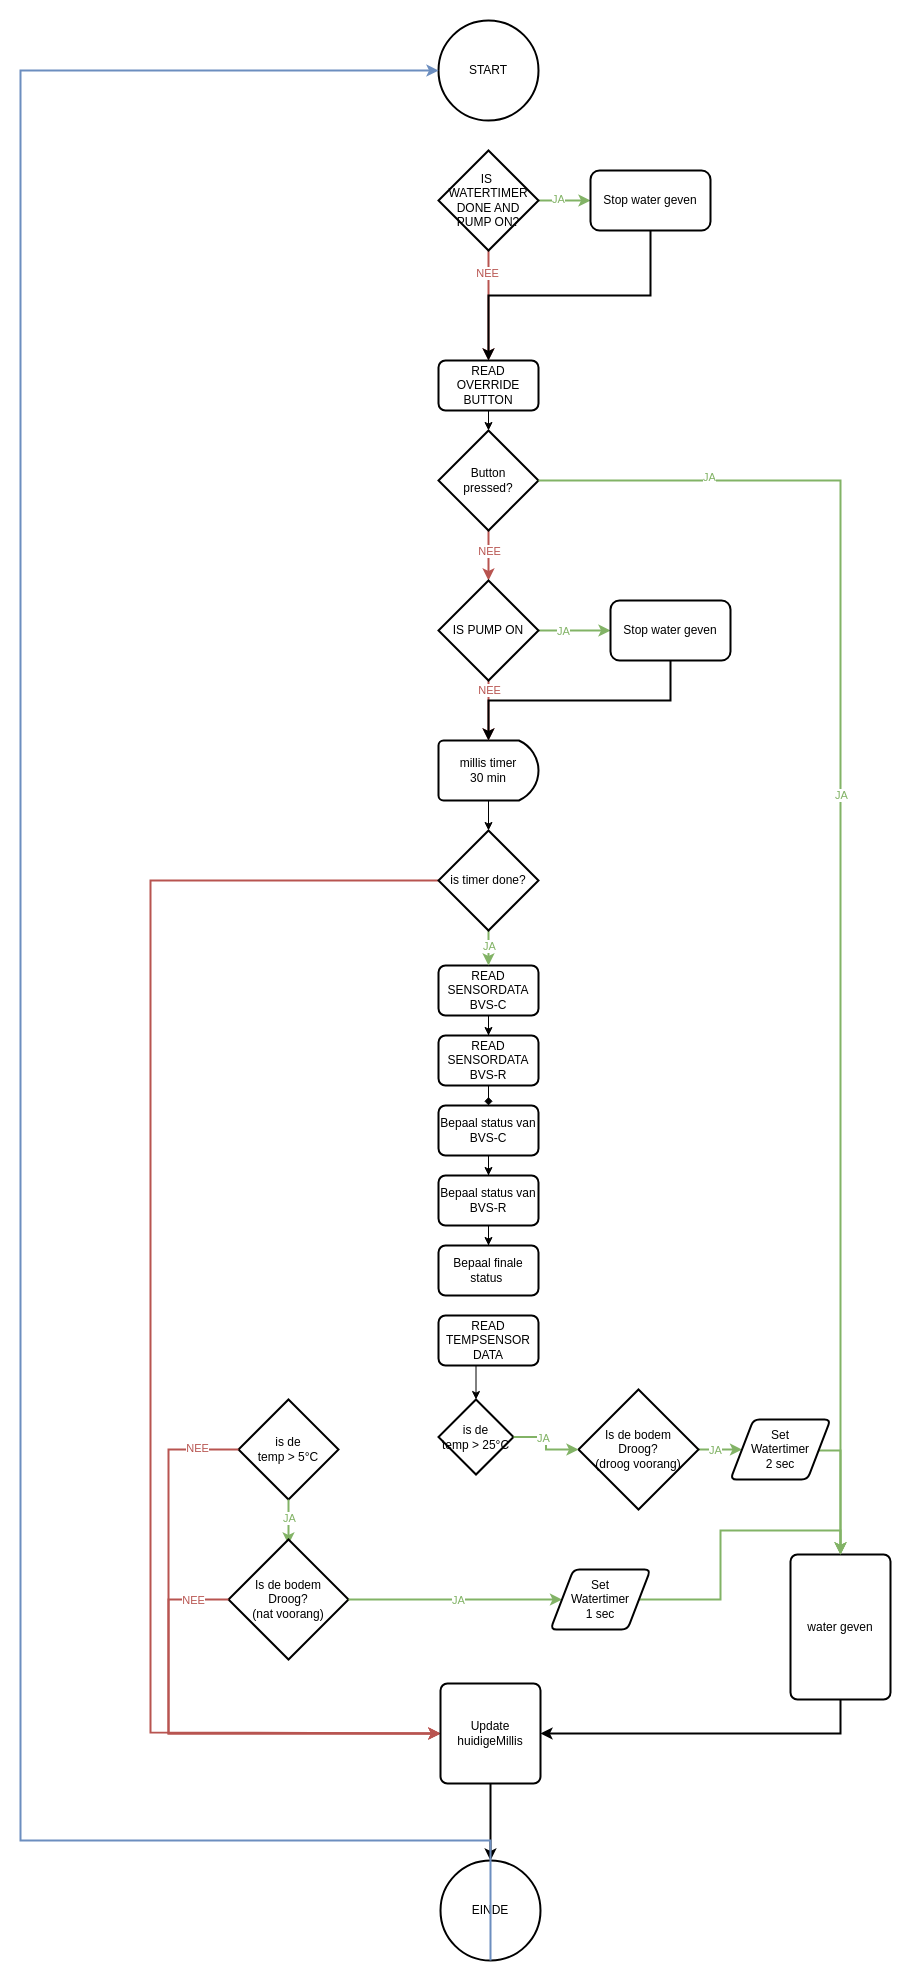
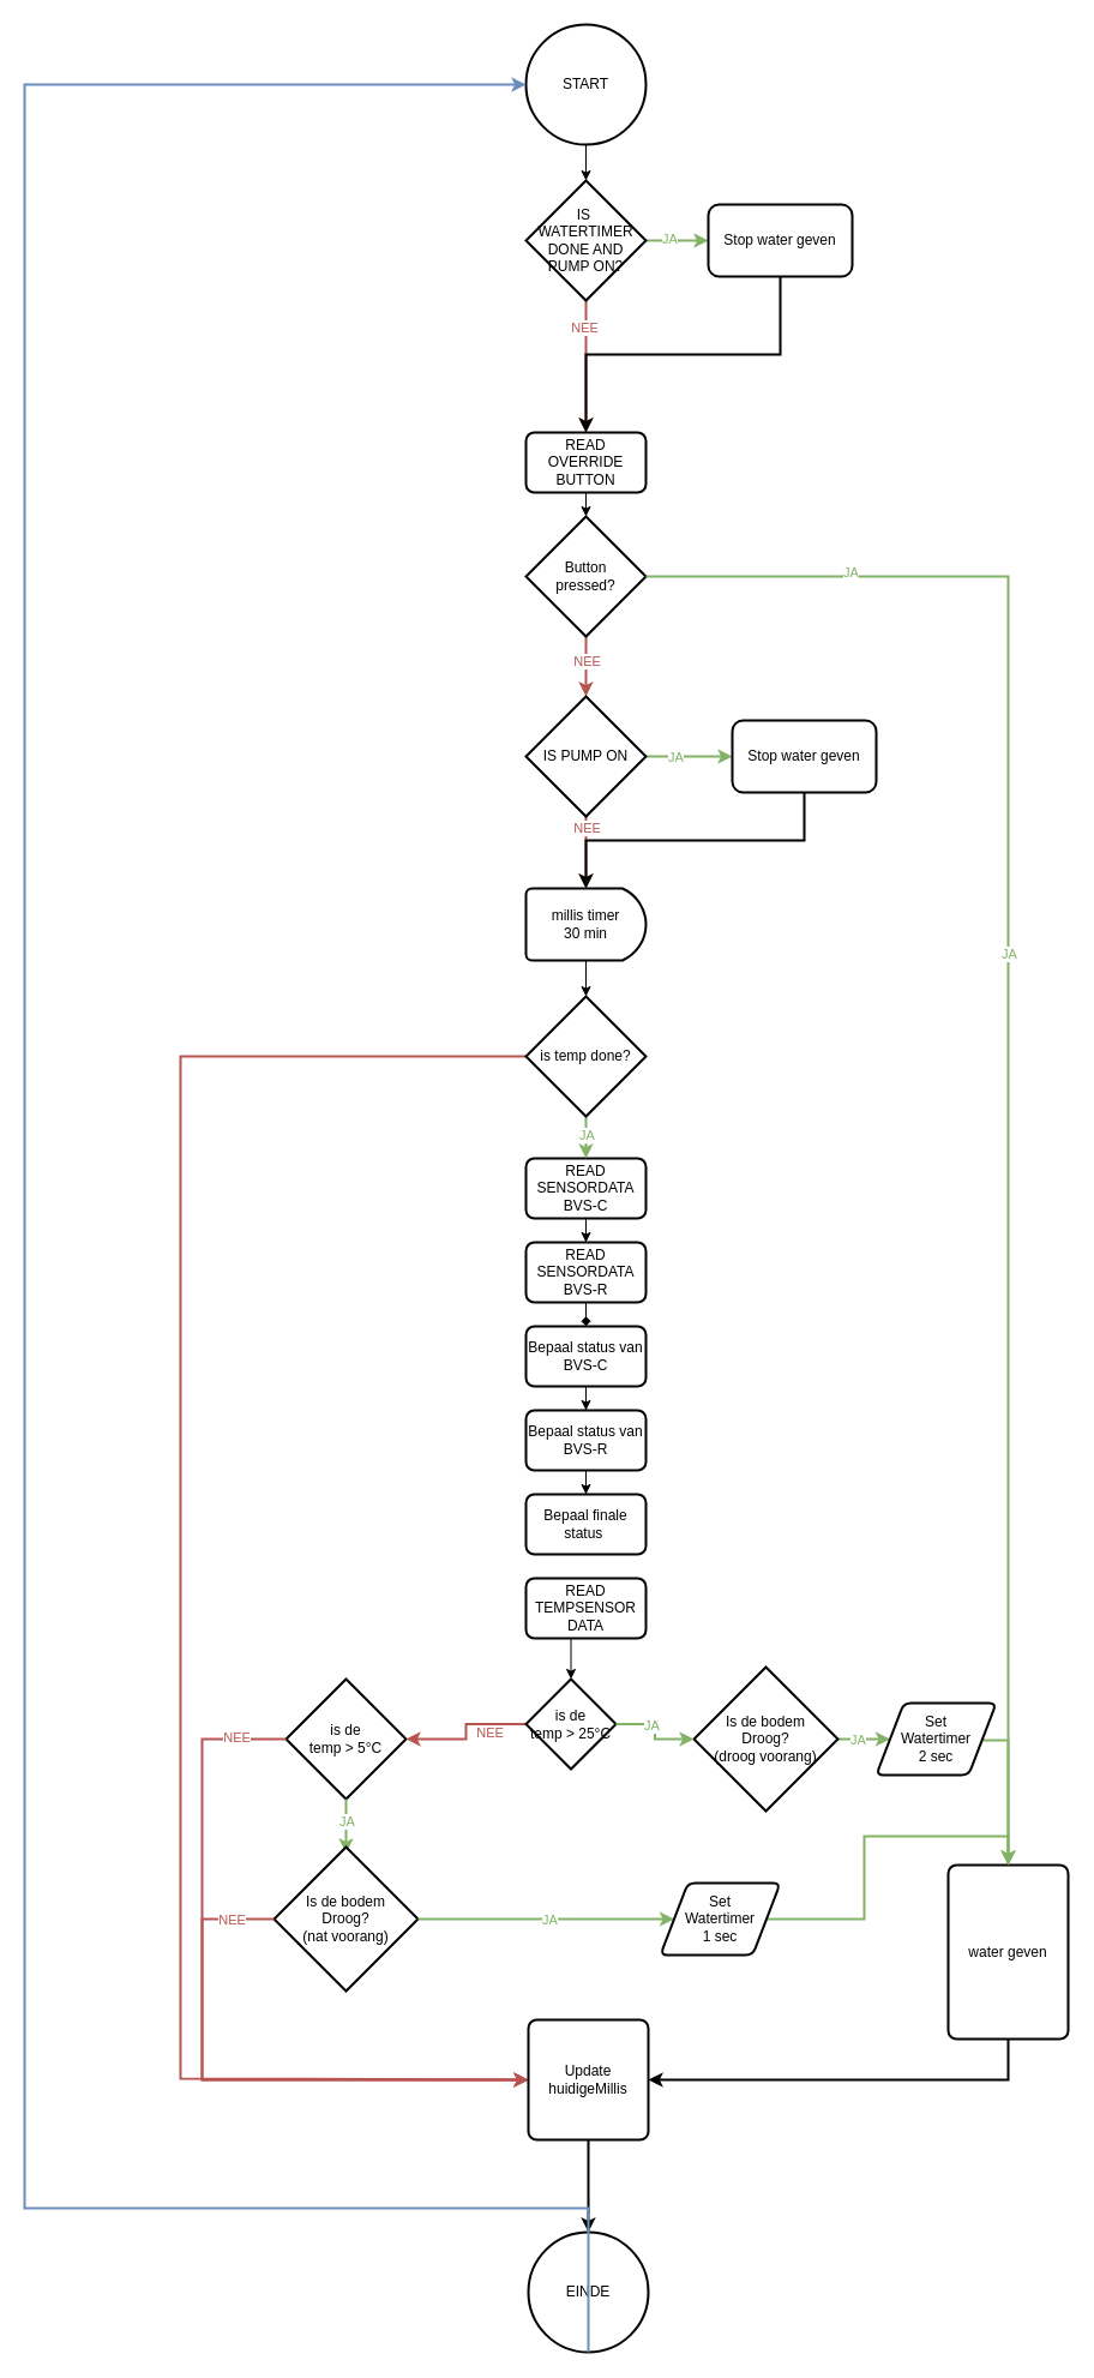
+ <mxCell id="62" value="" style="edgeStyle=orthogonalEdgeStyle;rounded=0;orthogonalLoop=1;jettySize=auto;html=1;exitX=0.5;exitY=1;exitDx=0;exitDy=0;exitPerimeter=0;entryX=0.5;entryY=0;entryDx=0;entryDy=0;" edge="1" parent="1" source="4" target="65"><mxGeometry relative="1" as="geometry"><mxPoint x="488" y="190" as="sourcePoint" /><mxPoint x="488" y="360" as="targetPoint" /></mxGeometry></mxCell>
- <mxCell id="54" value="is timer done?" style="strokeWidth=2;html=1;shape=mxgraph.flowchart.decision;whiteSpace=wrap;" vertex="1" parent="1"><mxGeometry x="438" y="830" width="100" height="100" as="geometry" /></mxCell>
+ <mxCell id="54" value="is temp done?" style="strokeWidth=2;html=1;shape=mxgraph.flowchart.decision;whiteSpace=wrap;" vertex="1" parent="1"><mxGeometry x="438" y="830" width="100" height="100" as="geometry" /></mxCell>
+ <mxCell id="12" value="" style="edgeStyle=orthogonalEdgeStyle;rounded=0;orthogonalLoop=1;jettySize=auto;html=1;fillColor=#f8cecc;strokeColor=#b85450;strokeWidth=2;" parent="1" source="14" target="11" edge="1"><mxGeometry relative="1" as="geometry" /></mxCell>
+ <mxCell id="13" value="NEE" style="edgeLabel;html=1;align=center;verticalAlign=middle;resizable=0;points=[];fontColor=light-dark(#b85450, #ededed);" parent="12" vertex="1" connectable="0"><mxGeometry x="0.09" y="4" relative="1" as="geometry"><mxPoint x="15" y="-4" as="offset" /></mxGeometry></mxCell>
